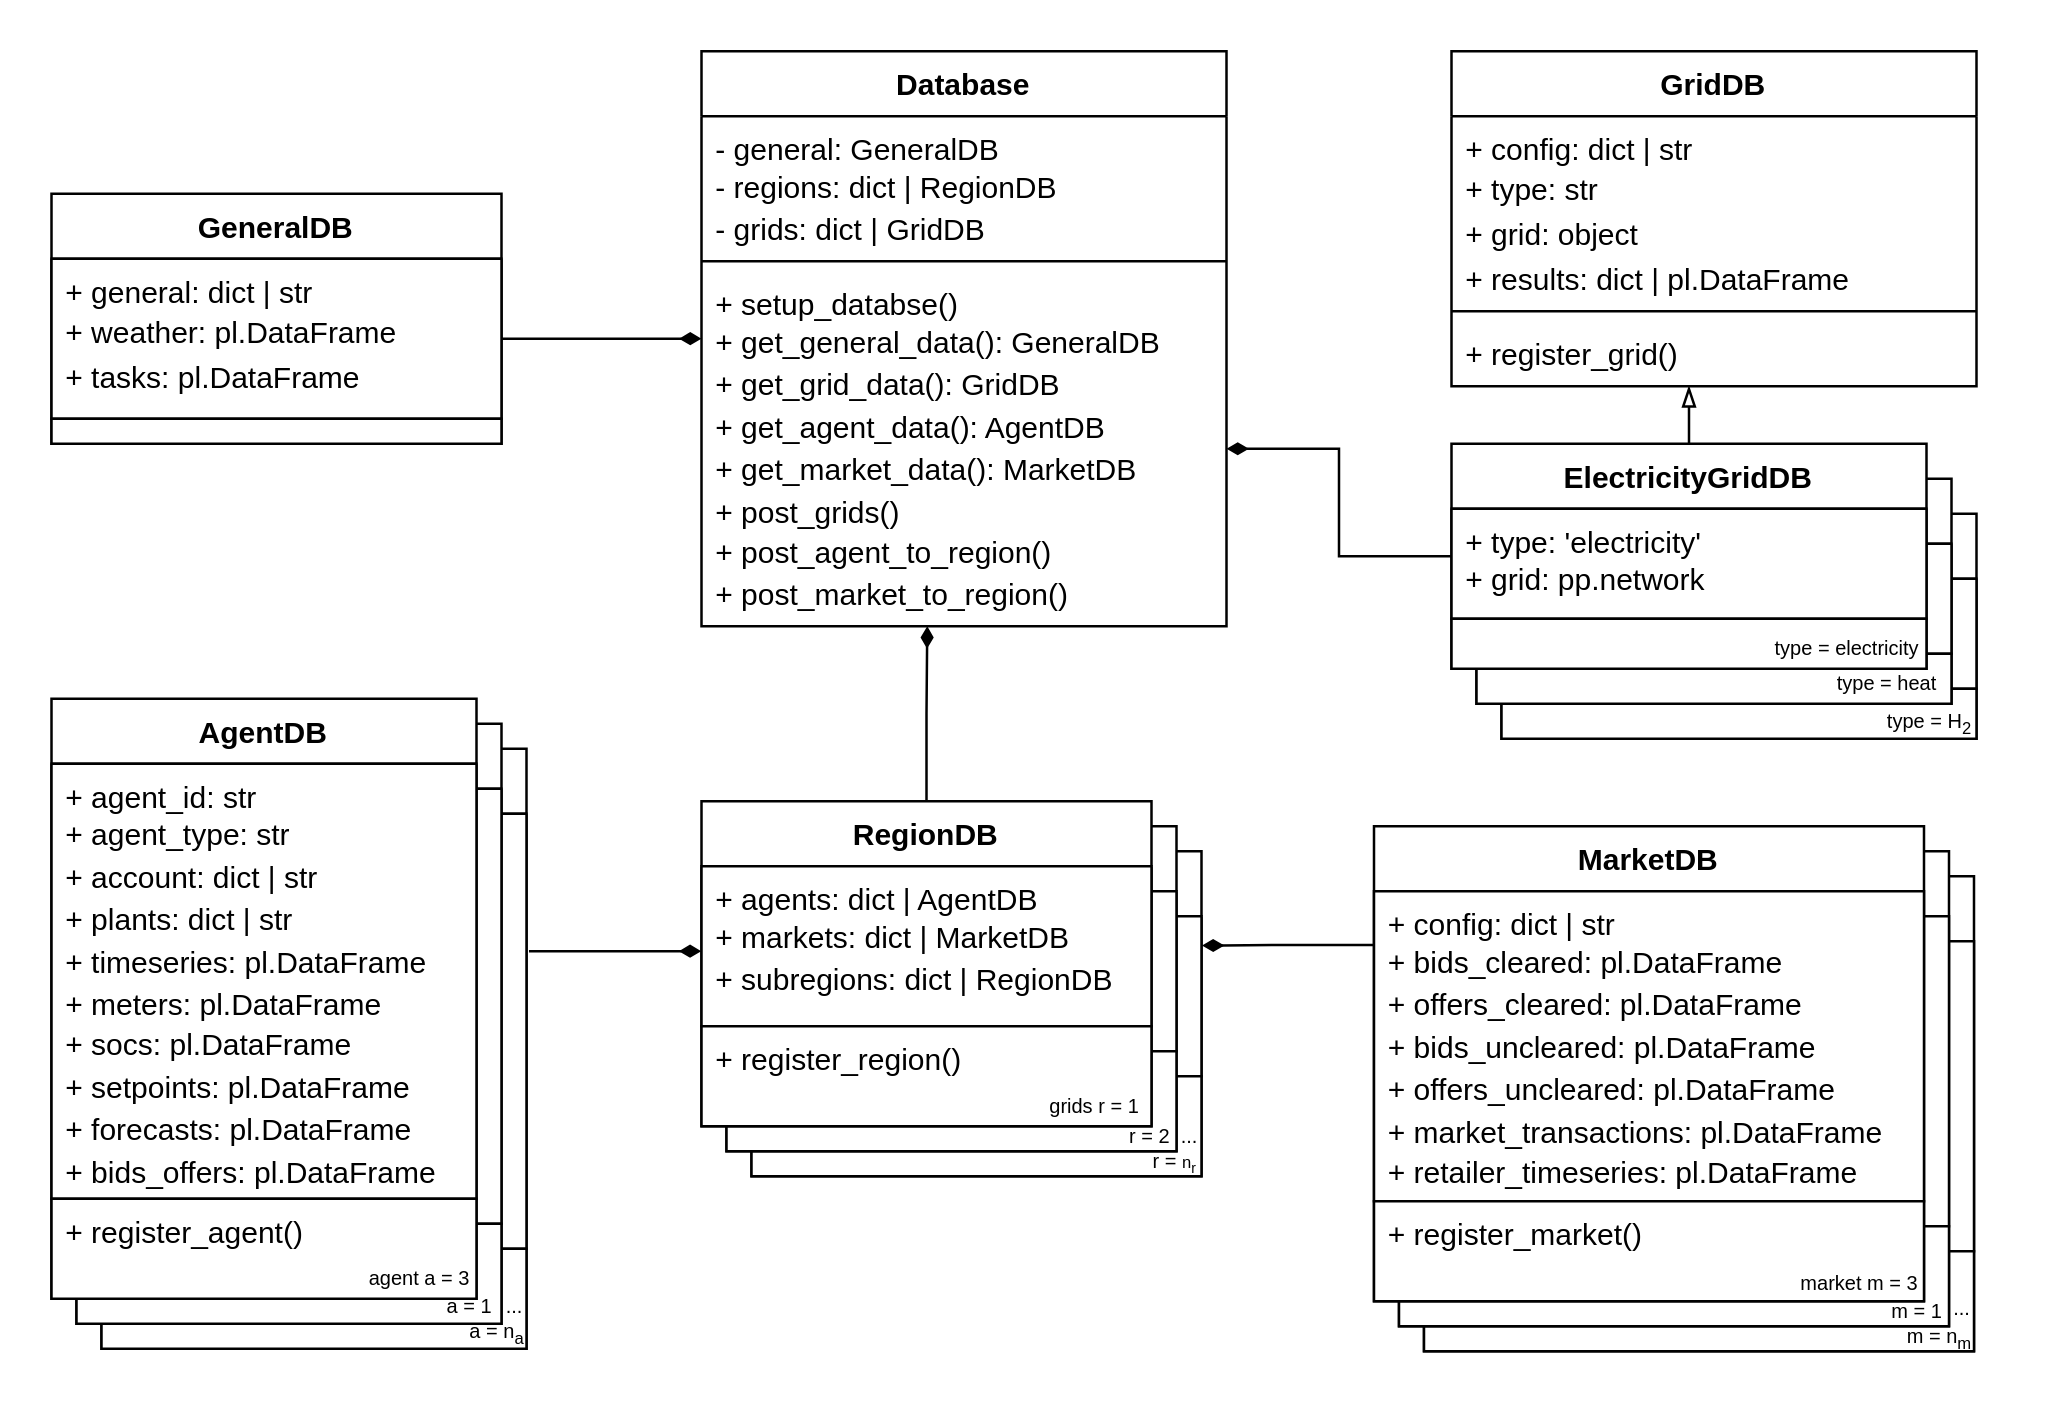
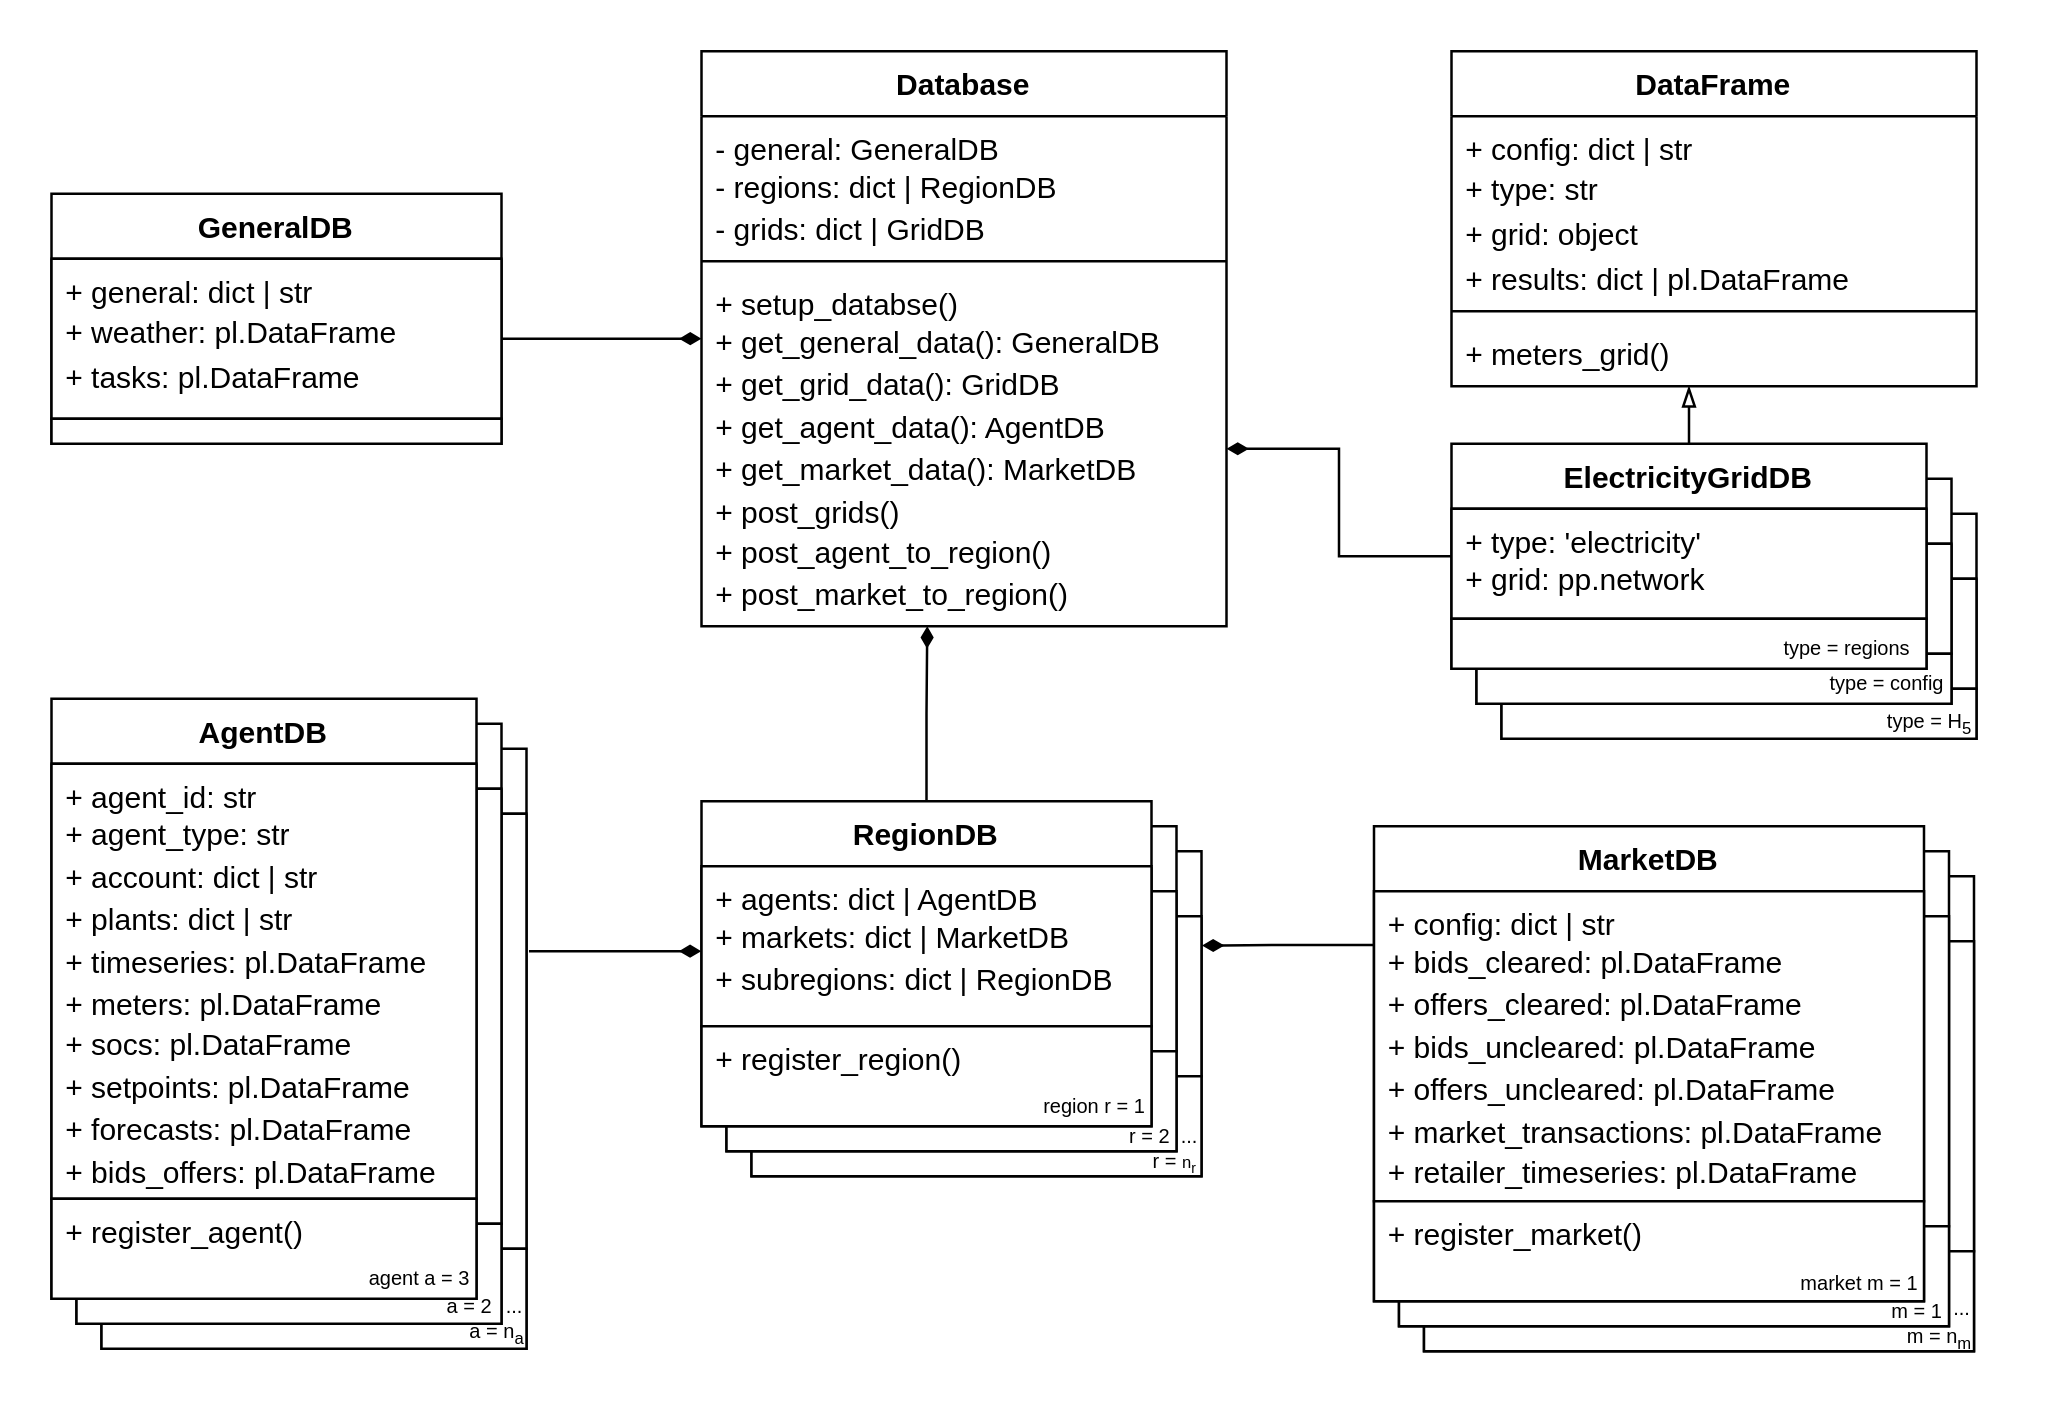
- <mxCell id="38" value="GridDB" style="swimlane;fontStyle=1;align=center;verticalAlign=top;childLayout=stackLayout;horizontal=1;startSize=26;horizontalStack=0;resizeParent=1;resizeParentMax=0;resizeLast=0;collapsible=1;marginBottom=0;whiteSpace=wrap;html=1;" parent="1" vertex="1"><mxGeometry x="580" y="20" width="210" height="134" as="geometry" /></mxCell>
+ <mxCell id="38" value="DataFrame" style="swimlane;fontStyle=1;align=center;verticalAlign=top;childLayout=stackLayout;horizontal=1;startSize=26;horizontalStack=0;resizeParent=1;resizeParentMax=0;resizeLast=0;collapsible=1;marginBottom=0;whiteSpace=wrap;html=1;" parent="1" vertex="1"><mxGeometry x="580" y="20" width="210" height="134" as="geometry" /></mxCell>
- <mxCell id="41" value="+ register_grid()" style="text;strokeColor=none;fillColor=none;align=left;verticalAlign=top;spacingLeft=4;spacingRight=4;overflow=hidden;rotatable=0;points=[[0,0.5],[1,0.5]];portConstraint=eastwest;whiteSpace=wrap;html=1;" parent="38" vertex="1"><mxGeometry y="108" width="210" height="26" as="geometry" /></mxCell>
+ <mxCell id="41" value="+ meters_grid()" style="text;strokeColor=none;fillColor=none;align=left;verticalAlign=top;spacingLeft=4;spacingRight=4;overflow=hidden;rotatable=0;points=[[0,0.5],[1,0.5]];portConstraint=eastwest;whiteSpace=wrap;html=1;" parent="38" vertex="1"><mxGeometry y="108" width="210" height="26" as="geometry" /></mxCell>
- <mxCell id="56" value="&lt;font style=&quot;font-size: 8px;&quot;&gt;type = electricity&lt;/font&gt;" style="text;html=1;align=center;verticalAlign=middle;resizable=0;points=[];autosize=1;strokeColor=none;fillColor=none;" vertex="1" parent="1"><mxGeometry x="698" y="243" width="80" height="30" as="geometry" /></mxCell>
+ <mxCell id="56" value="&lt;font style=&quot;font-size: 8px;&quot;&gt;type = regions&lt;/font&gt;" style="text;html=1;align=center;verticalAlign=middle;resizable=0;points=[];autosize=1;strokeColor=none;fillColor=none;" vertex="1" parent="1"><mxGeometry x="698" y="243" width="80" height="30" as="geometry" /></mxCell>
- <mxCell id="57" value="&lt;font style=&quot;font-size: 8px;&quot;&gt;type = heat&lt;/font&gt;" style="text;html=1;align=center;verticalAlign=middle;resizable=0;points=[];autosize=1;strokeColor=none;fillColor=none;" vertex="1" parent="1"><mxGeometry x="724" y="257" width="60" height="30" as="geometry" /></mxCell>
+ <mxCell id="57" value="&lt;font style=&quot;font-size: 8px;&quot;&gt;type = config&lt;/font&gt;" style="text;html=1;align=center;verticalAlign=middle;resizable=0;points=[];autosize=1;strokeColor=none;fillColor=none;" vertex="1" parent="1"><mxGeometry x="724" y="257" width="60" height="30" as="geometry" /></mxCell>
- <mxCell id="58" value="&lt;font style=&quot;font-size: 8px;&quot;&gt;type = H&lt;sub&gt;2&lt;/sub&gt;&lt;/font&gt;" style="text;html=1;align=center;verticalAlign=middle;resizable=0;points=[];autosize=1;strokeColor=none;fillColor=none;" vertex="1" parent="1"><mxGeometry x="741" y="272" width="60" height="30" as="geometry" /></mxCell>
+ <mxCell id="58" value="&lt;font style=&quot;font-size: 8px;&quot;&gt;type = H&lt;sub&gt;5&lt;/sub&gt;&lt;/font&gt;" style="text;html=1;align=center;verticalAlign=middle;resizable=0;points=[];autosize=1;strokeColor=none;fillColor=none;" vertex="1" parent="1"><mxGeometry x="741" y="272" width="60" height="30" as="geometry" /></mxCell>
- <mxCell id="48" value="&lt;font style=&quot;font-size: 8px;&quot;&gt;grids r = 1&lt;/font&gt;" style="text;html=1;align=center;verticalAlign=middle;resizable=0;points=[];autosize=1;strokeColor=none;fillColor=none;" vertex="1" parent="1"><mxGeometry x="407" y="426" width="60" height="30" as="geometry" /></mxCell>
+ <mxCell id="48" value="&lt;font style=&quot;font-size: 8px;&quot;&gt;region r = 1&lt;/font&gt;" style="text;html=1;align=center;verticalAlign=middle;resizable=0;points=[];autosize=1;strokeColor=none;fillColor=none;" vertex="1" parent="1"><mxGeometry x="407" y="426" width="60" height="30" as="geometry" /></mxCell>
- <mxCell id="61" value="&lt;font style=&quot;font-size: 8px;&quot;&gt;market m = 3&lt;/font&gt;" style="text;html=1;align=center;verticalAlign=middle;resizable=0;points=[];autosize=1;strokeColor=none;fillColor=none;" vertex="1" parent="1"><mxGeometry x="708" y="497" width="70" height="30" as="geometry" /></mxCell>
+ <mxCell id="61" value="&lt;font style=&quot;font-size: 8px;&quot;&gt;market m = 1&lt;/font&gt;" style="text;html=1;align=center;verticalAlign=middle;resizable=0;points=[];autosize=1;strokeColor=none;fillColor=none;" vertex="1" parent="1"><mxGeometry x="708" y="497" width="70" height="30" as="geometry" /></mxCell>
- <mxCell id="66" value="&lt;font style=&quot;font-size: 8px;&quot;&gt;a = 1&lt;/font&gt;" style="text;html=1;align=center;verticalAlign=middle;resizable=0;points=[];autosize=1;strokeColor=none;fillColor=none;" vertex="1" parent="1"><mxGeometry x="167" y="506" width="40" height="30" as="geometry" /></mxCell>
+ <mxCell id="66" value="&lt;font style=&quot;font-size: 8px;&quot;&gt;a = 2&lt;/font&gt;" style="text;html=1;align=center;verticalAlign=middle;resizable=0;points=[];autosize=1;strokeColor=none;fillColor=none;" vertex="1" parent="1"><mxGeometry x="167" y="506" width="40" height="30" as="geometry" /></mxCell>
